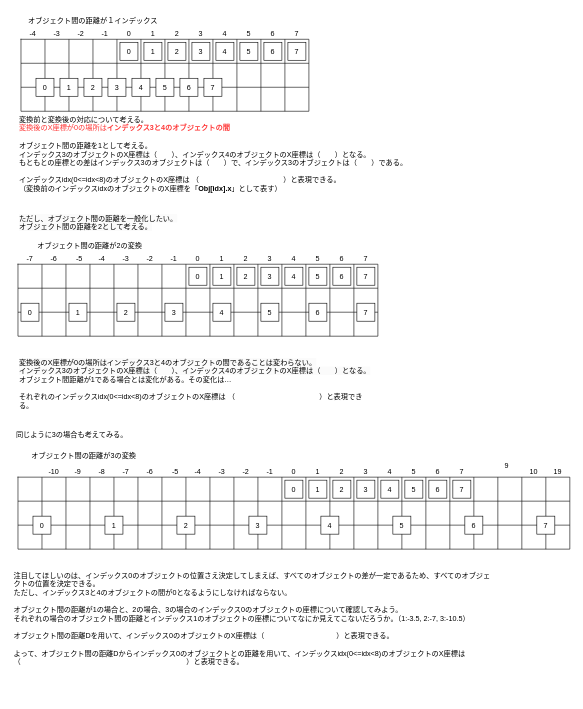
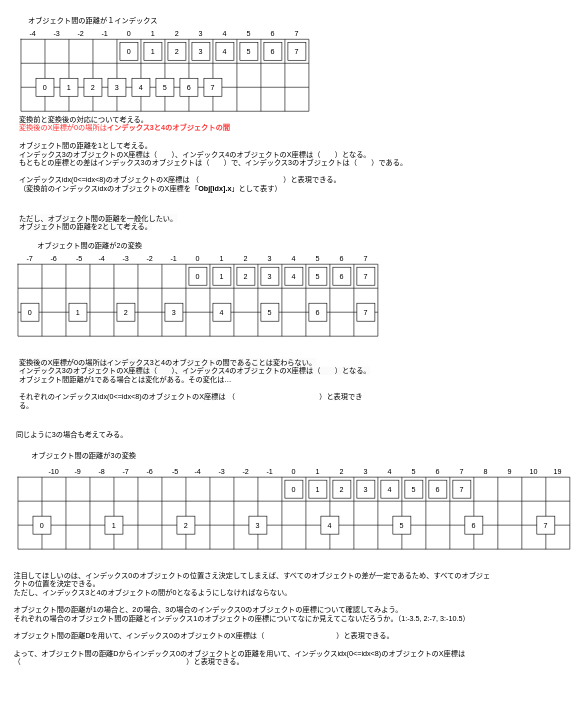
- <mxCell id="265" value="9" style="text;align=center;verticalAlign=middle;rounded=0;fillColor=none;strokeColor=none;aspect=fixed;" parent="1" vertex="1"><mxGeometry x="834" y="765" width="20" height="20" as="geometry" /></mxCell>
+ <mxCell id="265" value="9" style="text;align=center;verticalAlign=middle;rounded=0;fillColor=none;strokeColor=none;aspect=fixed;" parent="1" vertex="1"><mxGeometry x="839" y="775" width="20" height="20" as="geometry" /></mxCell>
+ <mxCell id="264" value="8" style="text;align=center;verticalAlign=middle;rounded=0;fillColor=none;strokeColor=none;aspect=fixed;" parent="1" vertex="1"><mxGeometry x="799" y="775" width="20" height="20" as="geometry" /></mxCell>
